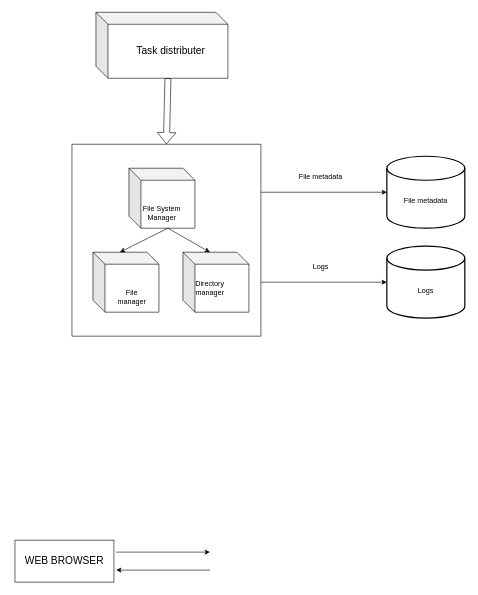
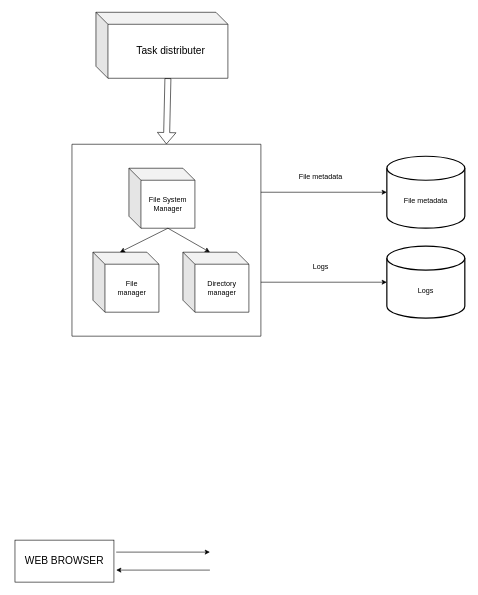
- <mxCell id="3" value="File System Manager" style="text;html=1;strokeColor=none;fillColor=none;align=center;verticalAlign=middle;whiteSpace=wrap;rounded=0;" parent="1" vertex="1"><mxGeometry x="234" y="335" width="70" height="40" as="geometry" /></mxCell>
+ <mxCell id="3" value="File System Manager" style="text;html=1;strokeColor=none;fillColor=none;align=center;verticalAlign=middle;whiteSpace=wrap;rounded=0;" parent="1" vertex="1"><mxGeometry x="244" y="320" width="70" height="40" as="geometry" /></mxCell>
- <mxCell id="5" value="Directory manager" style="text;html=1;strokeColor=none;fillColor=none;align=center;verticalAlign=middle;whiteSpace=wrap;rounded=0;" parent="1" vertex="1"><mxGeometry x="324" y="460" width="50" height="40" as="geometry" /></mxCell>
+ <mxCell id="5" value="Directory manager" style="text;html=1;strokeColor=none;fillColor=none;align=center;verticalAlign=middle;whiteSpace=wrap;rounded=0;" parent="1" vertex="1"><mxGeometry x="344" y="460" width="50" height="40" as="geometry" /></mxCell>
- <mxCell id="7" value="File manager" style="text;html=1;strokeColor=none;fillColor=none;align=center;verticalAlign=middle;whiteSpace=wrap;rounded=0;" parent="1" vertex="1"><mxGeometry x="194" y="475" width="50" height="40" as="geometry" /></mxCell>
+ <mxCell id="7" value="File manager" style="text;html=1;strokeColor=none;fillColor=none;align=center;verticalAlign=middle;whiteSpace=wrap;rounded=0;" parent="1" vertex="1"><mxGeometry x="194" y="460" width="50" height="40" as="geometry" /></mxCell>
